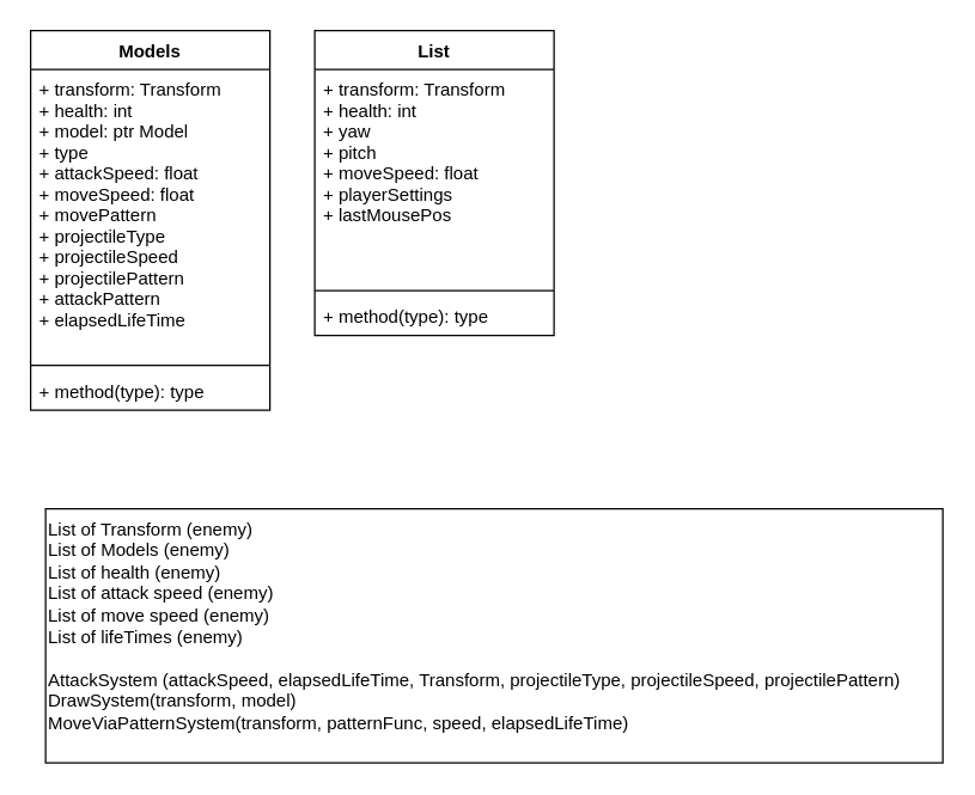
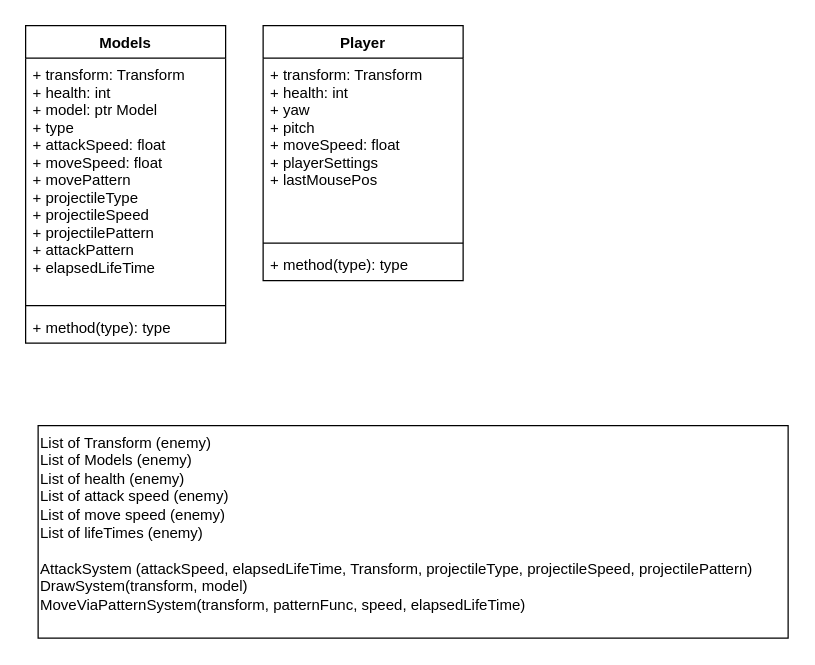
- <mxCell id="6" value="List" style="swimlane;fontStyle=1;align=center;verticalAlign=top;childLayout=stackLayout;horizontal=1;startSize=26;horizontalStack=0;resizeParent=1;resizeParentMax=0;resizeLast=0;collapsible=1;marginBottom=0;" vertex="1" parent="1"><mxGeometry x="210" y="20" width="160" height="204" as="geometry" /></mxCell>
+ <mxCell id="6" value="Player" style="swimlane;fontStyle=1;align=center;verticalAlign=top;childLayout=stackLayout;horizontal=1;startSize=26;horizontalStack=0;resizeParent=1;resizeParentMax=0;resizeLast=0;collapsible=1;marginBottom=0;" vertex="1" parent="1"><mxGeometry x="210" y="20" width="160" height="204" as="geometry" /></mxCell>
